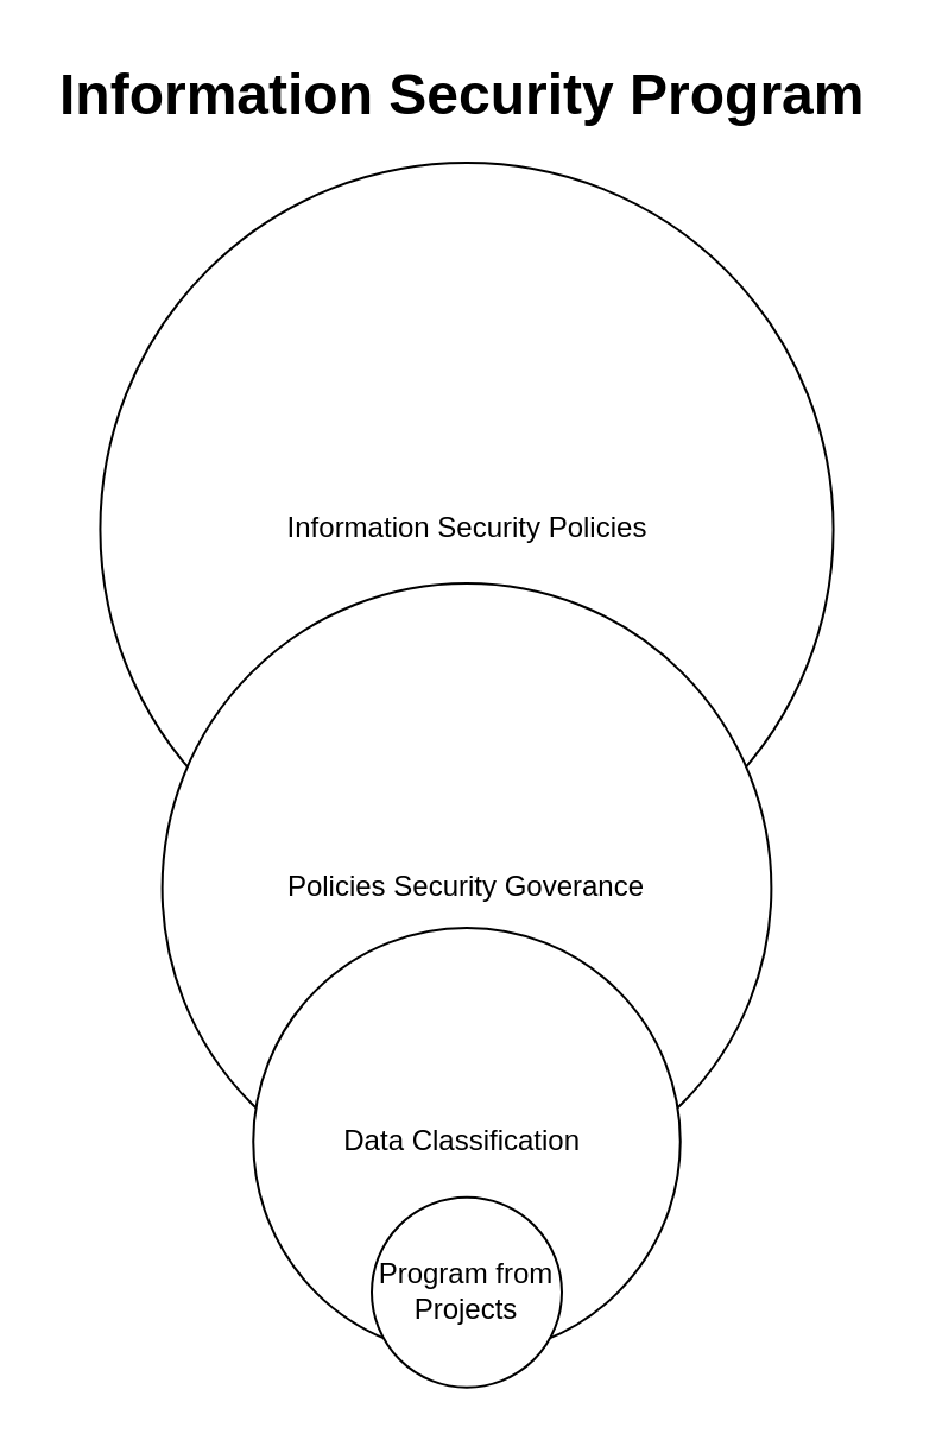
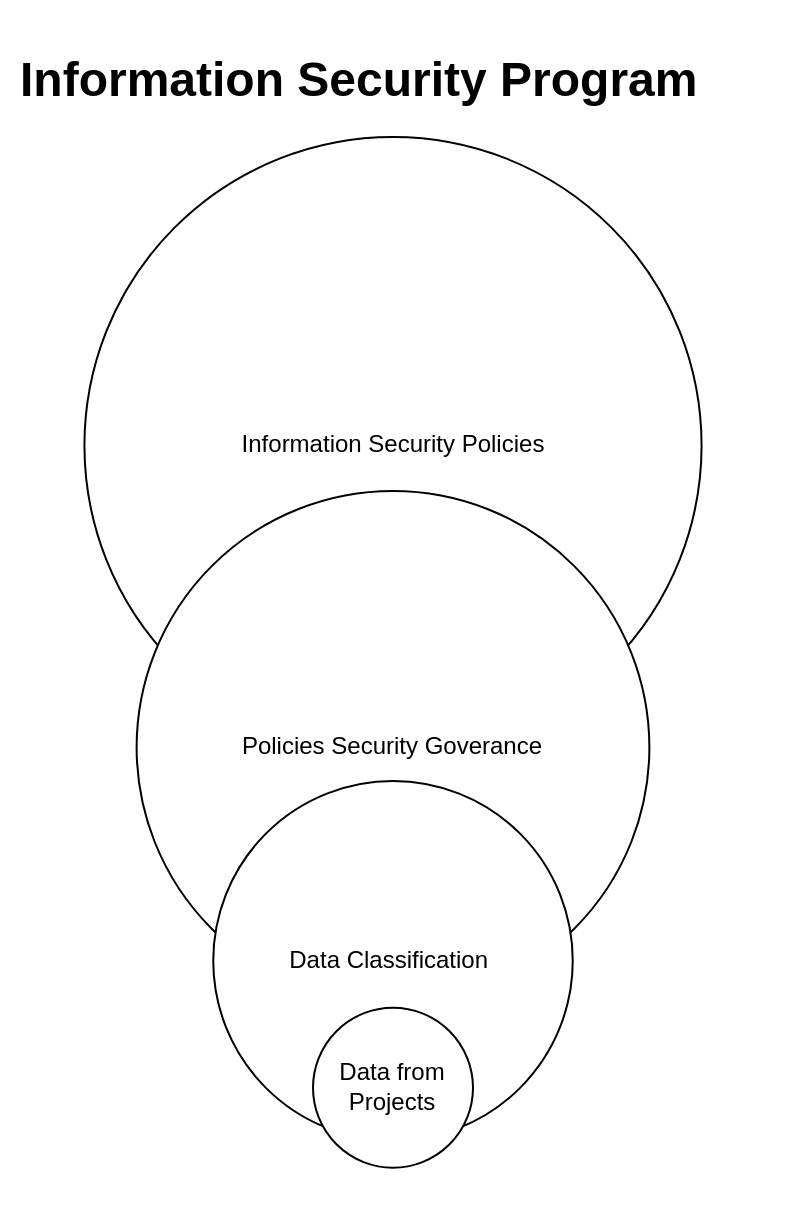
- <mxCell id="5" value="&lt;h1&gt;&lt;font color=&quot;#000000&quot;&gt;Information Security Program&lt;/font&gt;&lt;/h1&gt;" style="text;html=1;strokeColor=none;fillColor=none;spacing=5;spacingTop=-20;whiteSpace=wrap;overflow=hidden;rounded=0;" parent="1" vertex="1"><mxGeometry x="20" y="20" width="352" height="35" as="geometry" /></mxCell>
+ <mxCell id="5" value="&lt;h1&gt;&lt;font color=&quot;#000000&quot;&gt;Information Security Program&lt;/font&gt;&lt;/h1&gt;" style="text;html=1;strokeColor=none;fillColor=none;spacing=5;spacingTop=-20;whiteSpace=wrap;overflow=hidden;rounded=0;" parent="1" vertex="1"><mxGeometry x="5" y="20" width="352" height="35" as="geometry" /></mxCell>
- <mxCell id="6" value="Program from Projects" style="ellipse;whiteSpace=wrap;html=1;aspect=fixed;" vertex="1" parent="1"><mxGeometry x="156" y="503.38" width="80" height="80" as="geometry" /></mxCell>
+ <mxCell id="6" value="Data from Projects" style="ellipse;whiteSpace=wrap;html=1;aspect=fixed;" vertex="1" parent="1"><mxGeometry x="156" y="503.38" width="80" height="80" as="geometry" /></mxCell>
